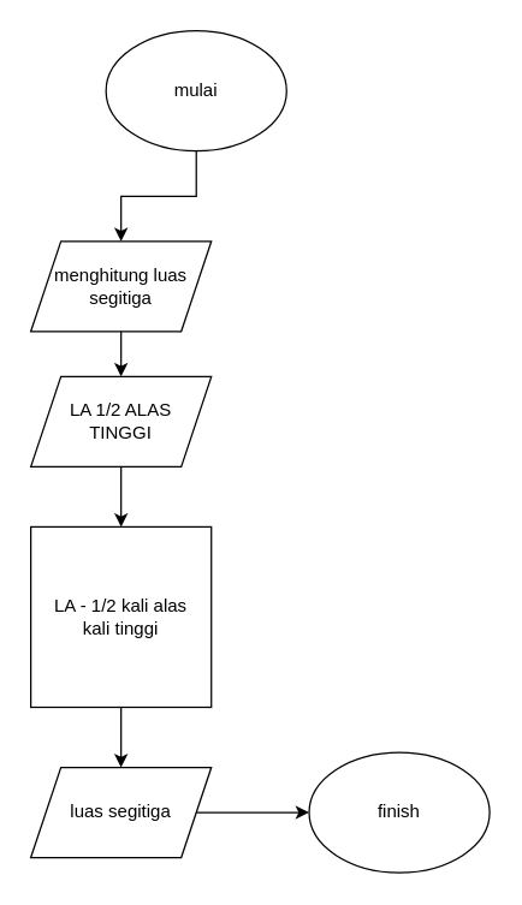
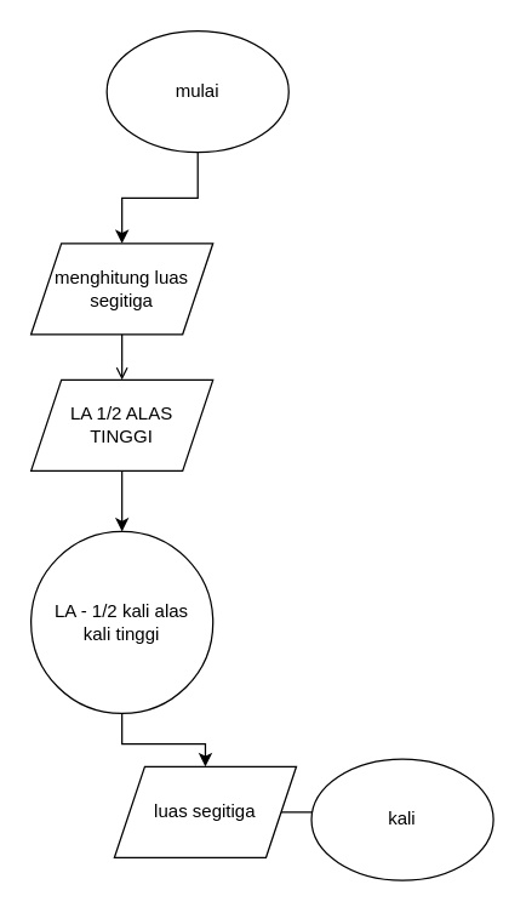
- <mxCell id="4" value="" style="edgeStyle=orthogonalEdgeStyle;rounded=0;orthogonalLoop=1;jettySize=auto;html=1;" edge="1" parent="1" source="5" target="7"><mxGeometry relative="1" as="geometry" /></mxCell>
+ <mxCell id="4" value="" style="edgeStyle=orthogonalEdgeStyle;rounded=0;orthogonalLoop=1;jettySize=auto;html=1;endArrow=open;" edge="1" parent="1" source="5" target="7"><mxGeometry relative="1" as="geometry" /></mxCell>
- <mxCell id="9" value="&lt;div&gt;LA - 1/2 kali alas&lt;/div&gt;&lt;div&gt;kali tinggi&lt;br&gt;&lt;/div&gt;" style="whiteSpace=wrap;html=1;aspect=fixed;" vertex="1" parent="1"><mxGeometry x="20" y="350" width="120" height="120" as="geometry" /></mxCell>
+ <mxCell id="9" value="&lt;div&gt;LA - 1/2 kali alas&lt;/div&gt;&lt;div&gt;kali tinggi&lt;br&gt;&lt;/div&gt;" style="ellipse;whiteSpace=wrap;html=1;aspect=fixed;" vertex="1" parent="1"><mxGeometry x="20" y="350" width="120" height="120" as="geometry" /></mxCell>
- <mxCell id="11" value="luas segitiga" style="shape=parallelogram;perimeter=parallelogramPerimeter;whiteSpace=wrap;html=1;fixedSize=1;" vertex="1" parent="1"><mxGeometry x="20" y="510" width="120" height="60" as="geometry" /></mxCell>
+ <mxCell id="11" value="luas segitiga" style="shape=parallelogram;perimeter=parallelogramPerimeter;whiteSpace=wrap;html=1;fixedSize=1;" vertex="1" parent="1"><mxGeometry x="75" y="505" width="120" height="60" as="geometry" /></mxCell>
- <mxCell id="12" value="finish" style="ellipse;whiteSpace=wrap;html=1;" vertex="1" parent="1"><mxGeometry x="205" y="500" width="120" height="80" as="geometry" /></mxCell>
+ <mxCell id="12" value="kali" style="ellipse;whiteSpace=wrap;html=1;" vertex="1" parent="1"><mxGeometry x="205" y="500" width="120" height="80" as="geometry" /></mxCell>
